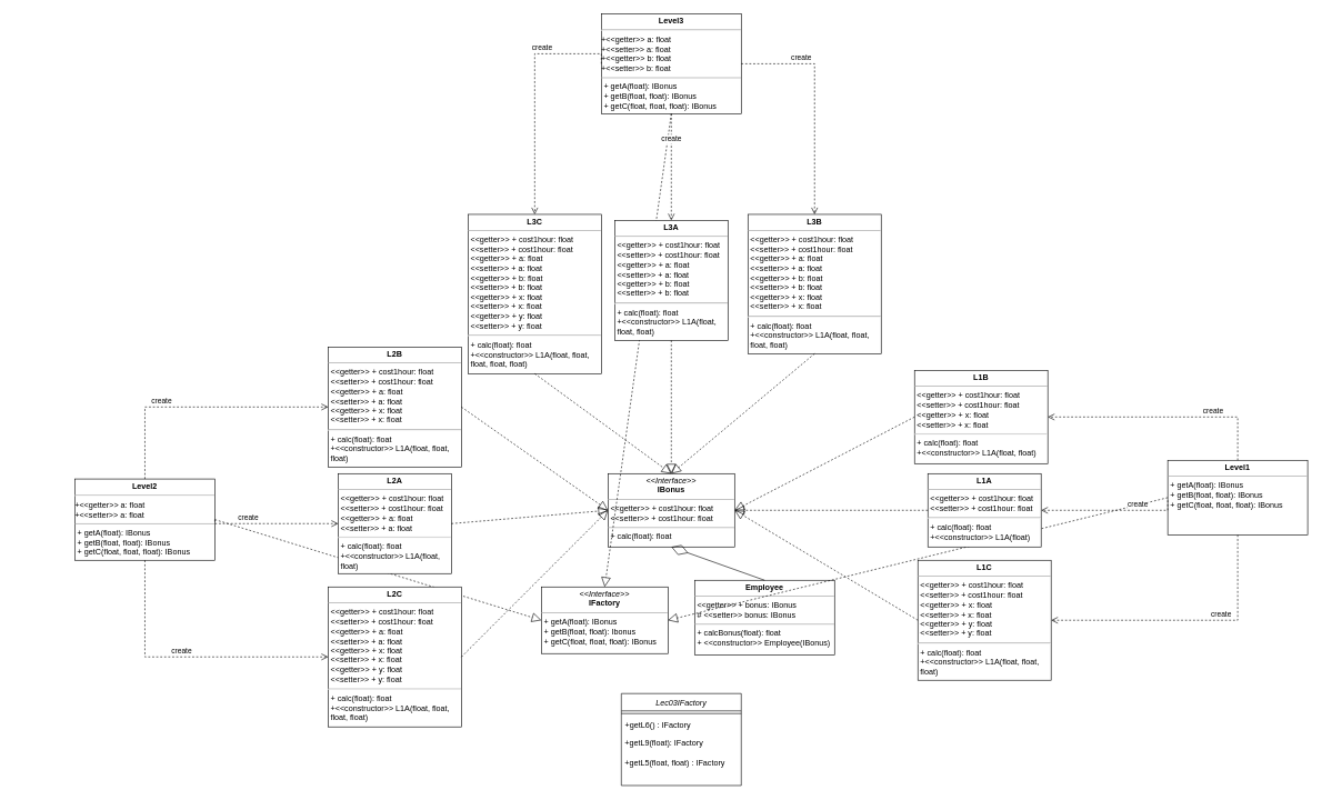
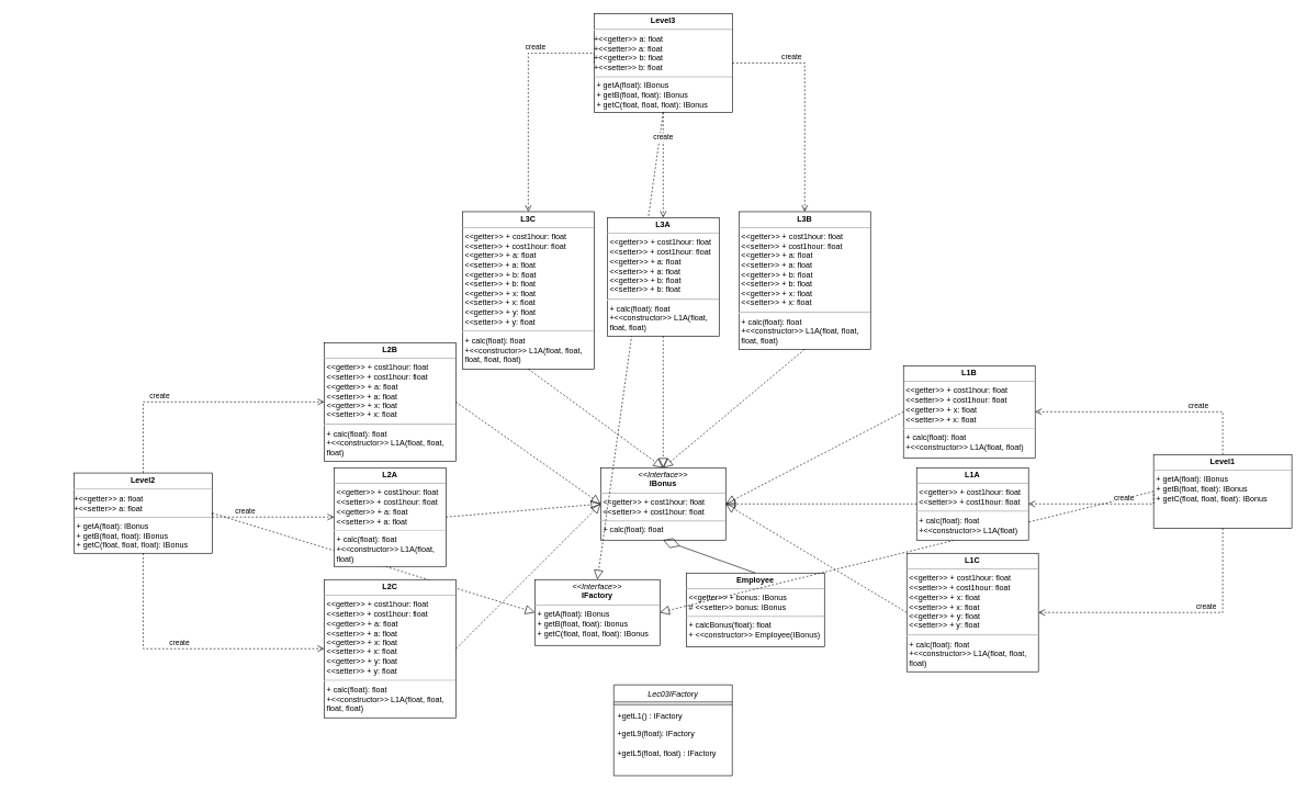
- <mxCell id="4" value="+getL6() : IFactory" style="text;align=left;verticalAlign=top;spacingLeft=4;spacingRight=4;overflow=hidden;rotatable=0;points=[[0,0.5],[1,0.5]];portConstraint=eastwest;" parent="2" vertex="1"><mxGeometry y="34" width="180" height="26" as="geometry" /></mxCell>
+ <mxCell id="4" value="+getL1() : IFactory" style="text;align=left;verticalAlign=top;spacingLeft=4;spacingRight=4;overflow=hidden;rotatable=0;points=[[0,0.5],[1,0.5]];portConstraint=eastwest;" parent="2" vertex="1"><mxGeometry y="34" width="180" height="26" as="geometry" /></mxCell>
